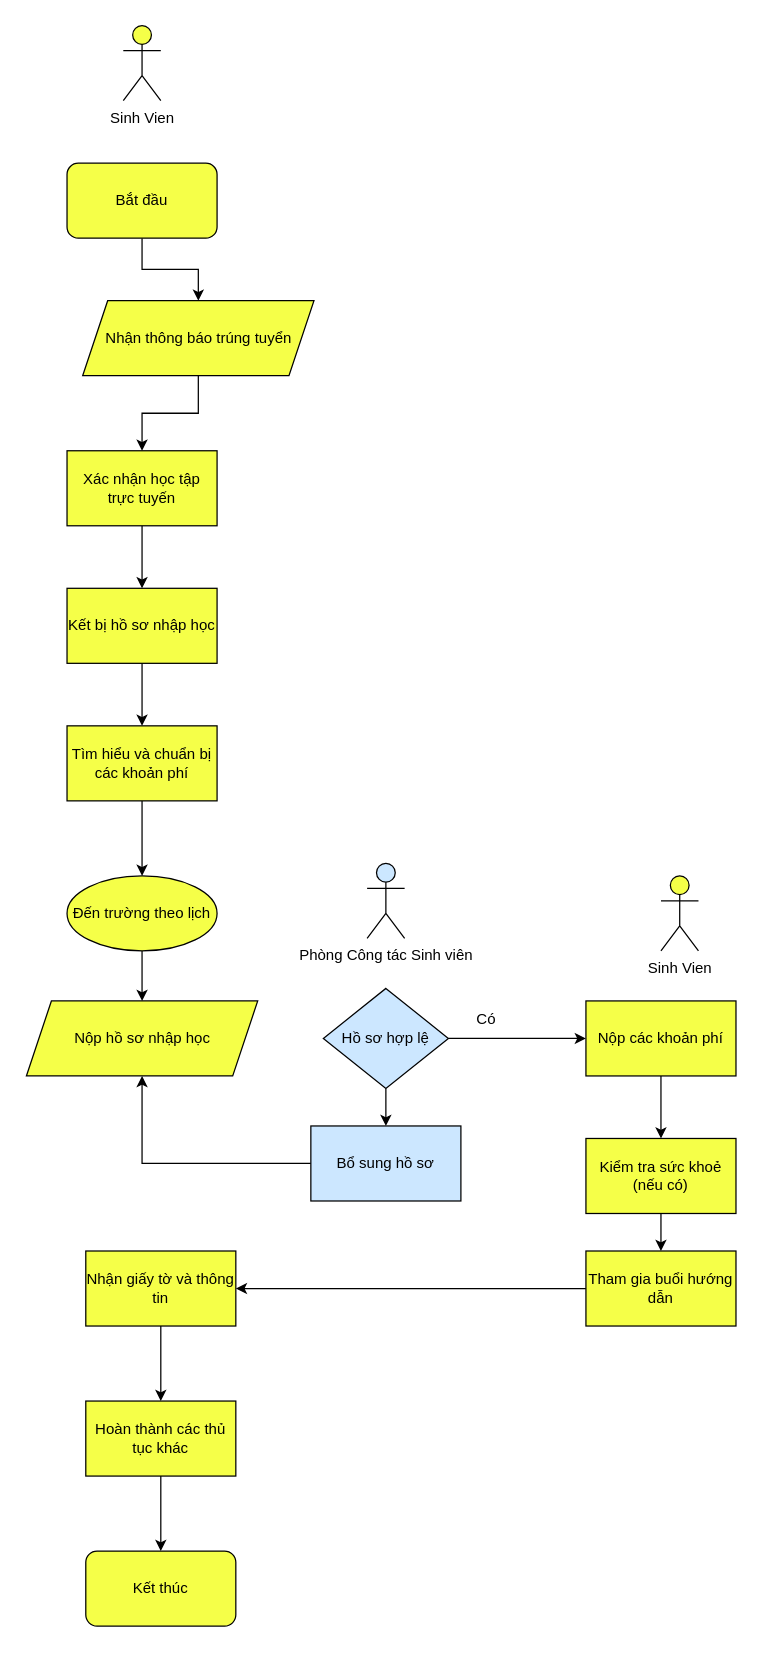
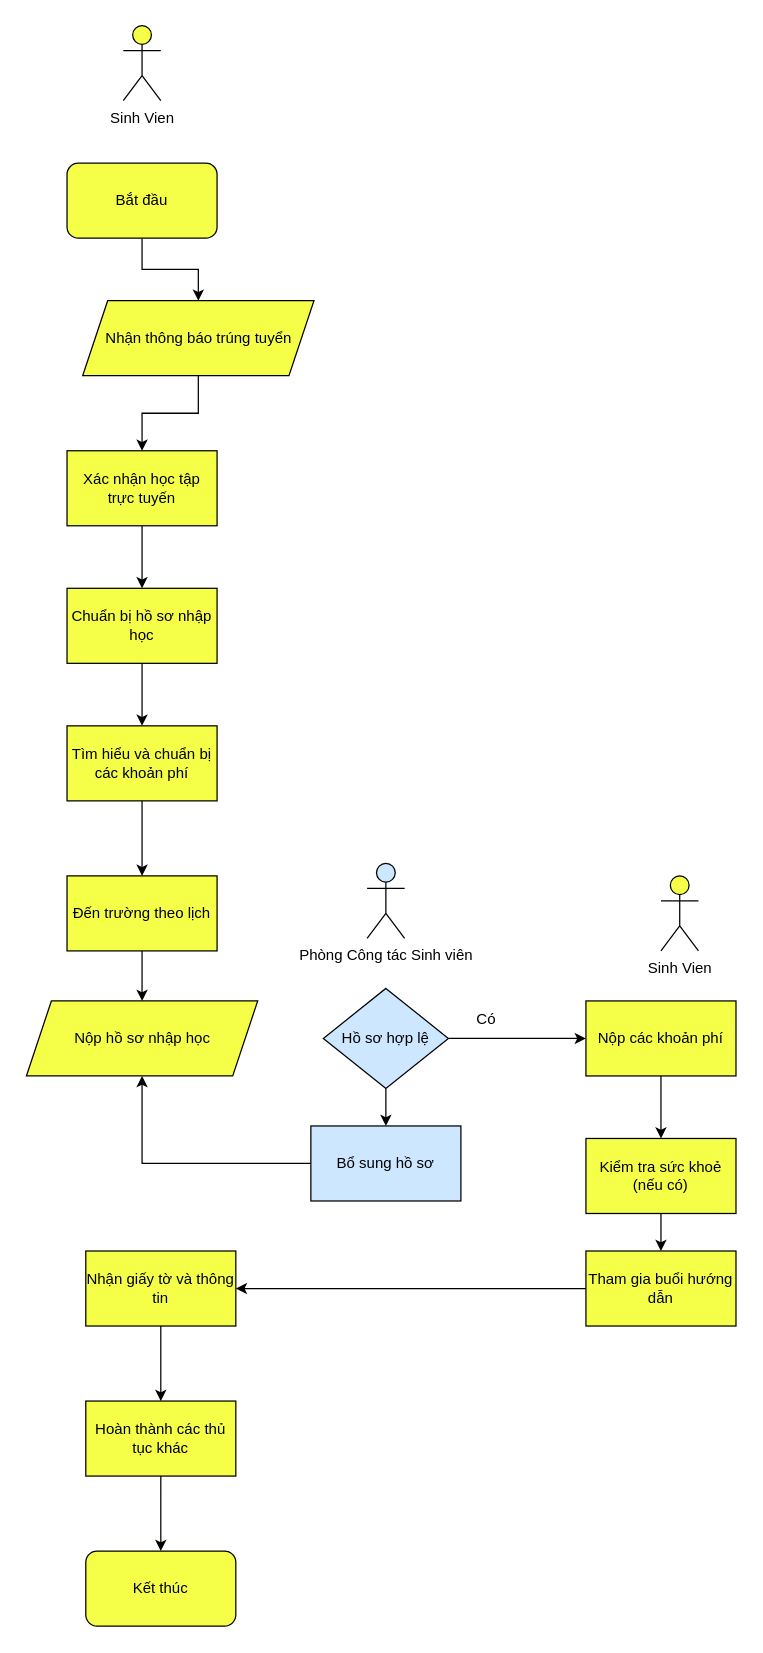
- <mxCell id="9" value="Kết bị hồ sơ nhập học" style="rounded=0;whiteSpace=wrap;html=1;fillColor=#F5FF48;" parent="1" vertex="1"><mxGeometry x="53" y="470" width="120" height="60" as="geometry" /></mxCell>
+ <mxCell id="9" value="Chuẩn bị hồ sơ nhập học" style="rounded=0;whiteSpace=wrap;html=1;fillColor=#F5FF48;" parent="1" vertex="1"><mxGeometry x="53" y="470" width="120" height="60" as="geometry" /></mxCell>
- <mxCell id="13" value="Đến trường theo lịch" style="ellipse;whiteSpace=wrap;html=1;fillColor=#F5FF48;" parent="1" vertex="1"><mxGeometry x="53" y="700" width="120" height="60" as="geometry" /></mxCell>
+ <mxCell id="13" value="Đến trường theo lịch" style="rounded=0;whiteSpace=wrap;html=1;fillColor=#F5FF48;" parent="1" vertex="1"><mxGeometry x="53" y="700" width="120" height="60" as="geometry" /></mxCell>
